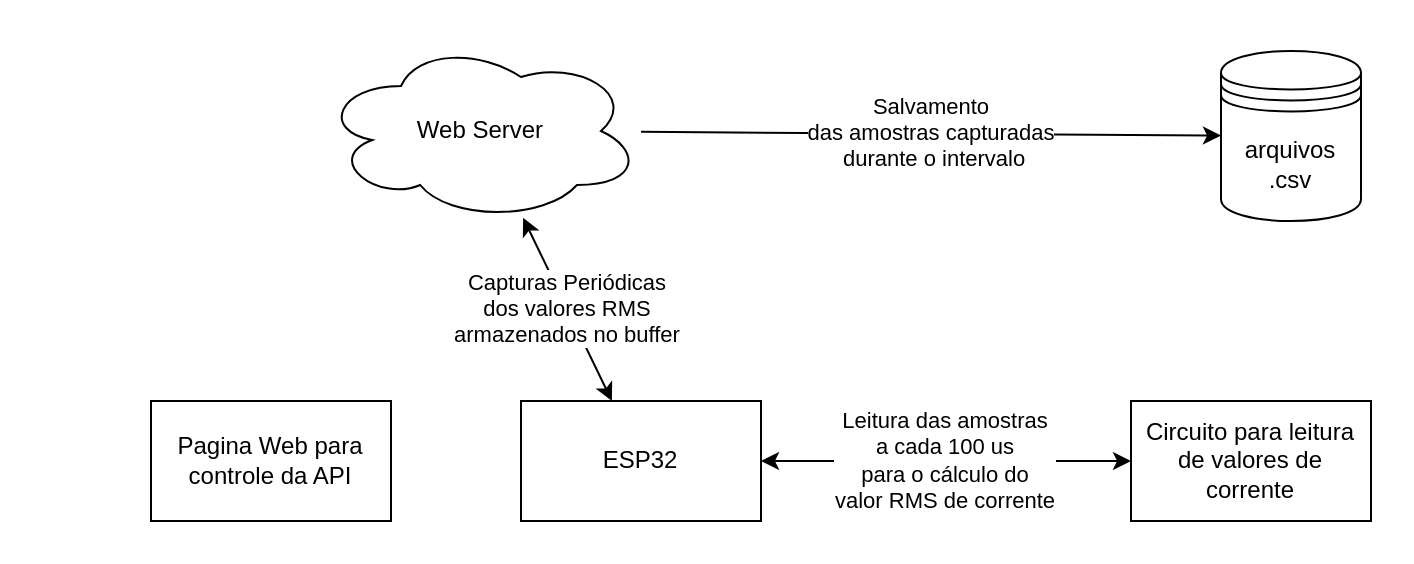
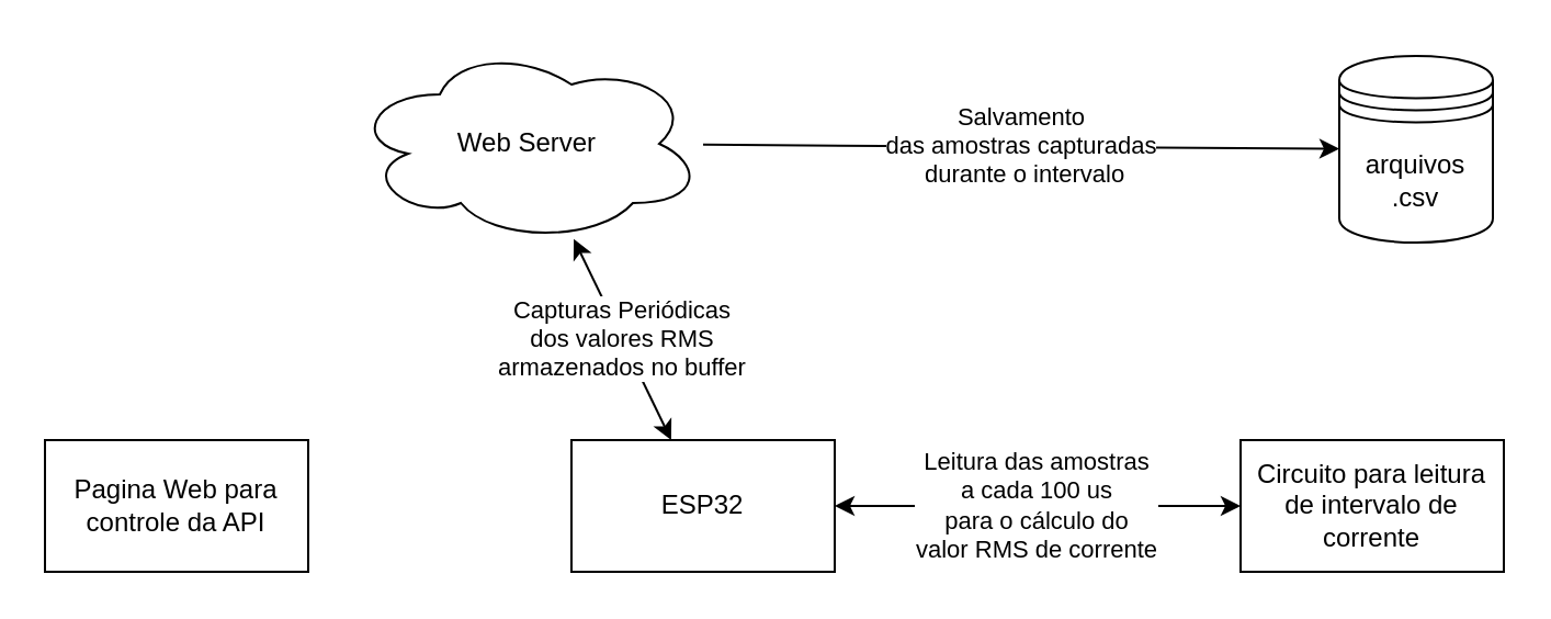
- <mxCell id="2" value="Pagina Web para controle da API" style="rounded=0;whiteSpace=wrap;html=1;" parent="1" vertex="1"><mxGeometry x="75" y="200" width="120" height="60" as="geometry" /></mxCell>
+ <mxCell id="2" value="Pagina Web para controle da API" style="rounded=0;whiteSpace=wrap;html=1;" parent="1" vertex="1"><mxGeometry x="20" y="200" width="120" height="60" as="geometry" /></mxCell>
- <mxCell id="9" value="Circuito para leitura de valores de corrente" style="rounded=0;whiteSpace=wrap;html=1;" parent="1" vertex="1"><mxGeometry x="565" y="200" width="120" height="60" as="geometry" /></mxCell>
+ <mxCell id="9" value="Circuito para leitura de intervalo de corrente" style="rounded=0;whiteSpace=wrap;html=1;" parent="1" vertex="1"><mxGeometry x="565" y="200" width="120" height="60" as="geometry" /></mxCell>
